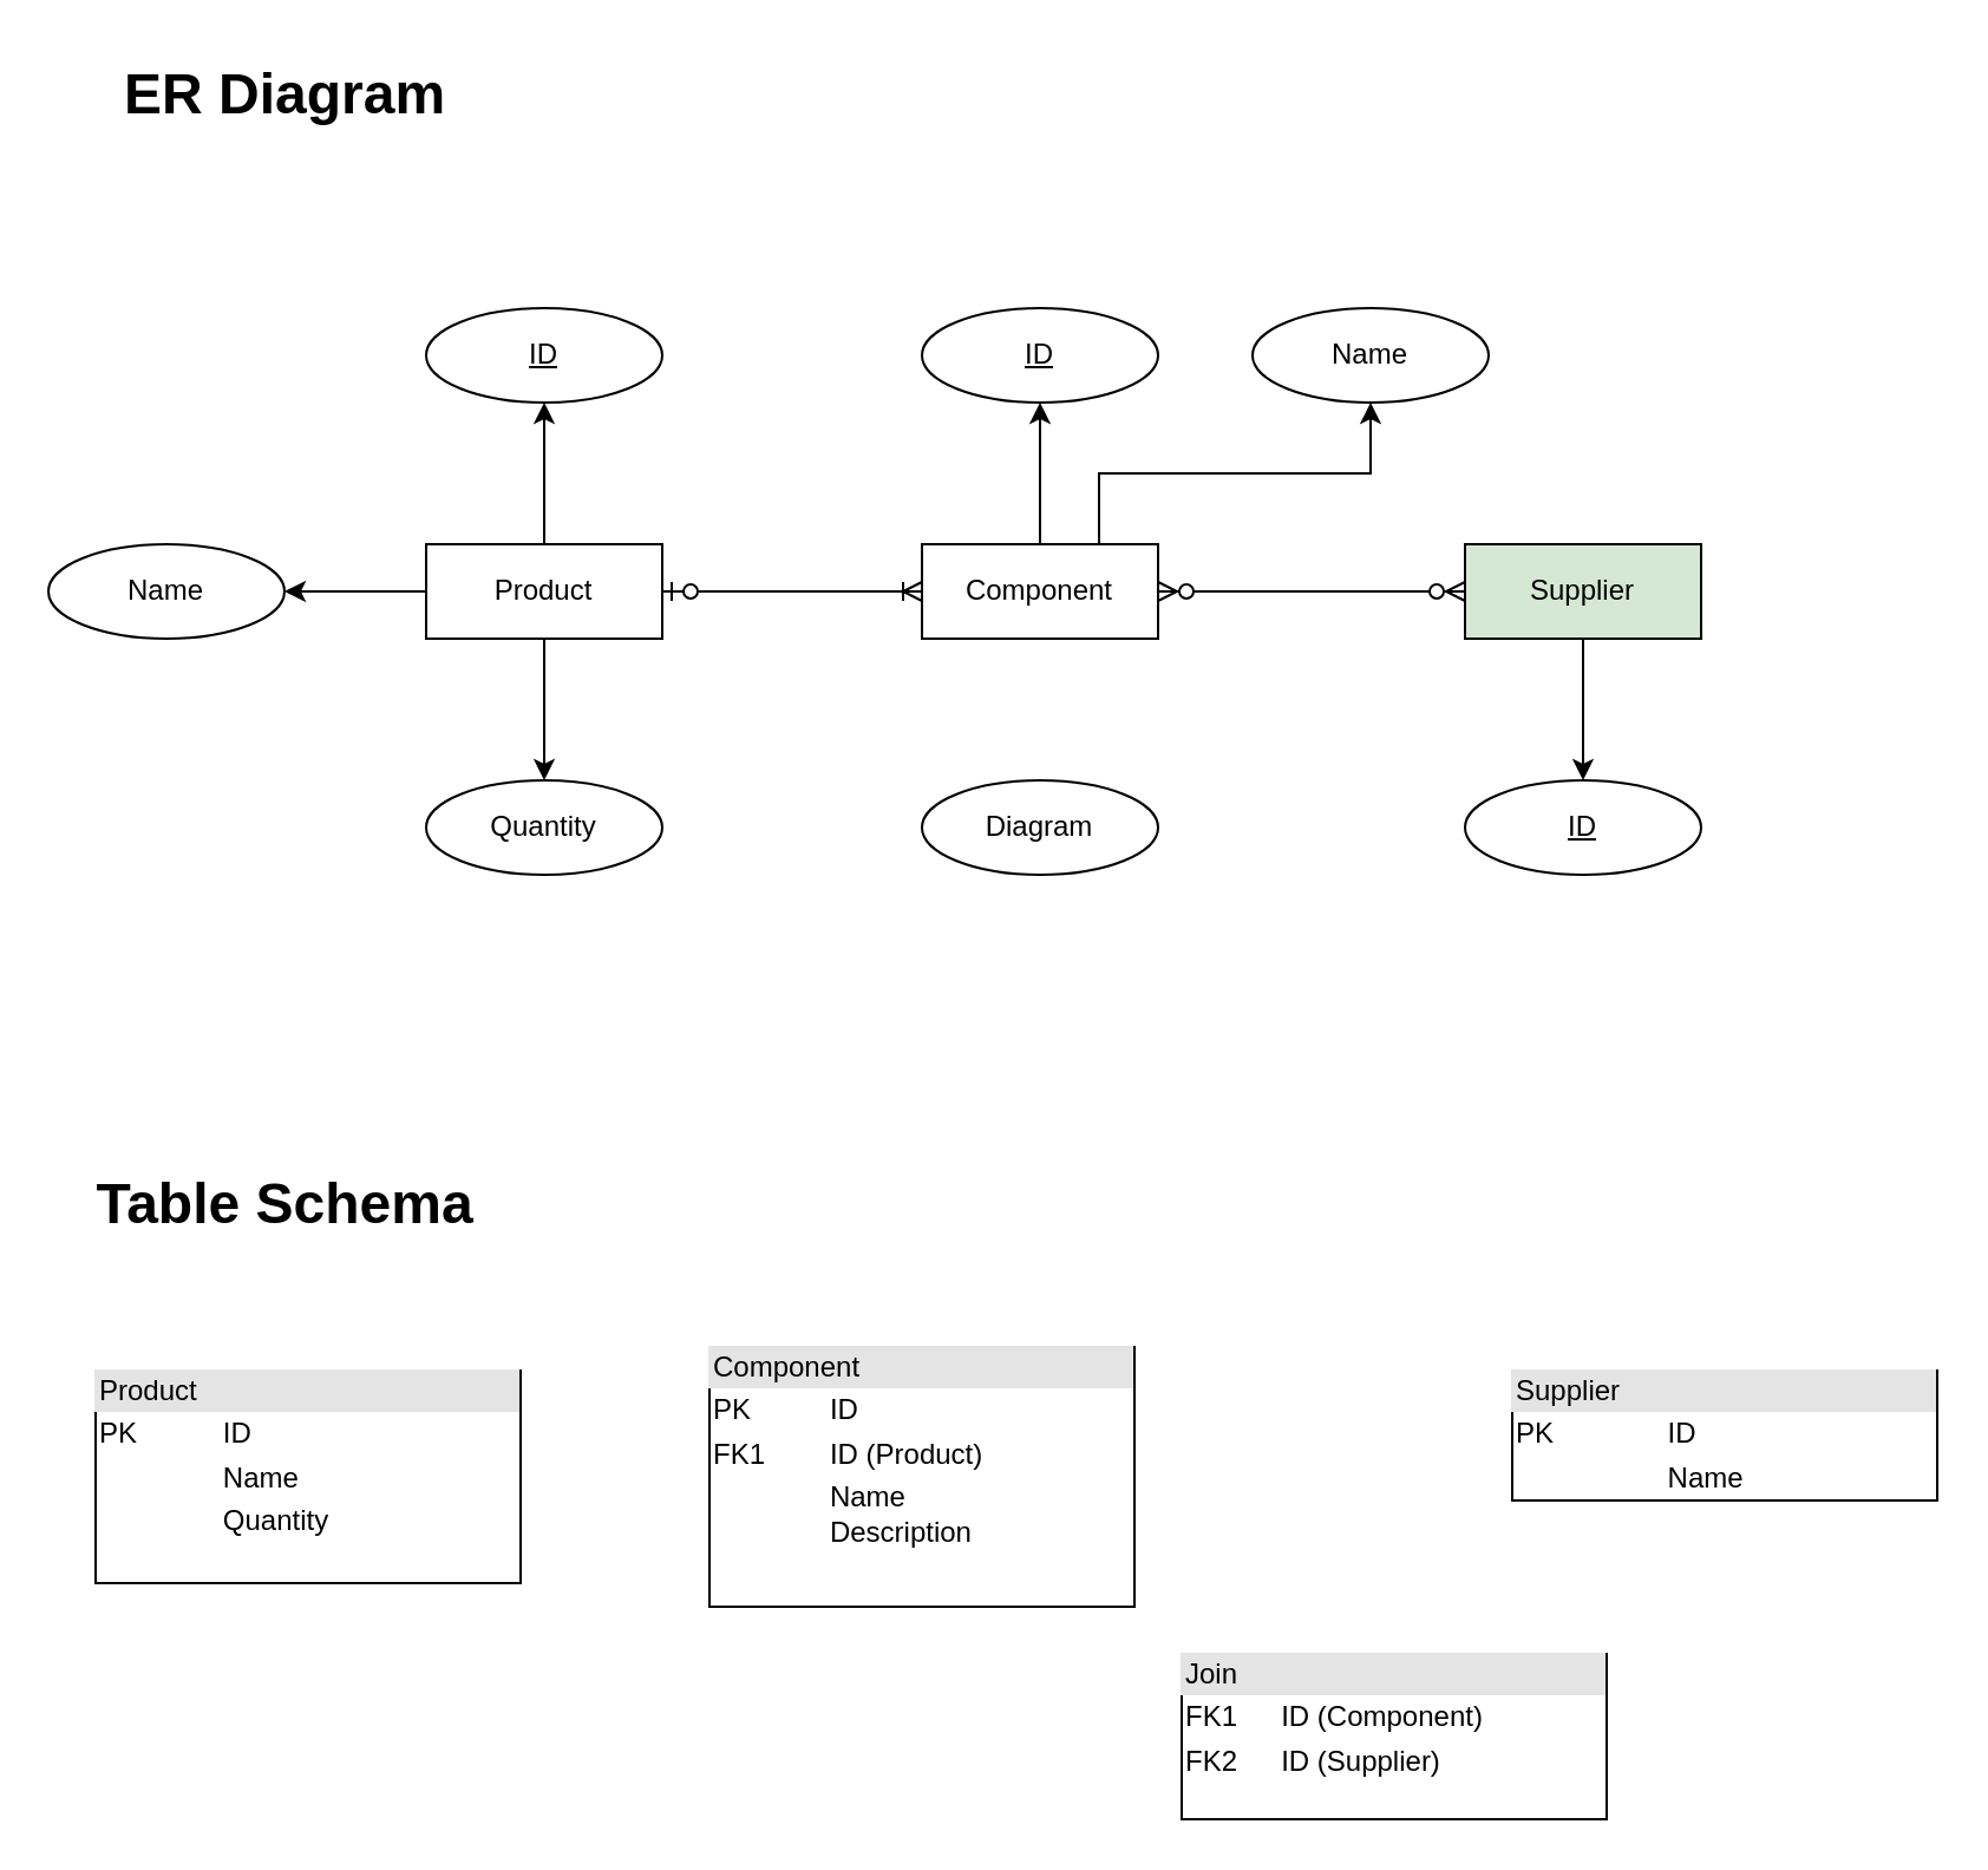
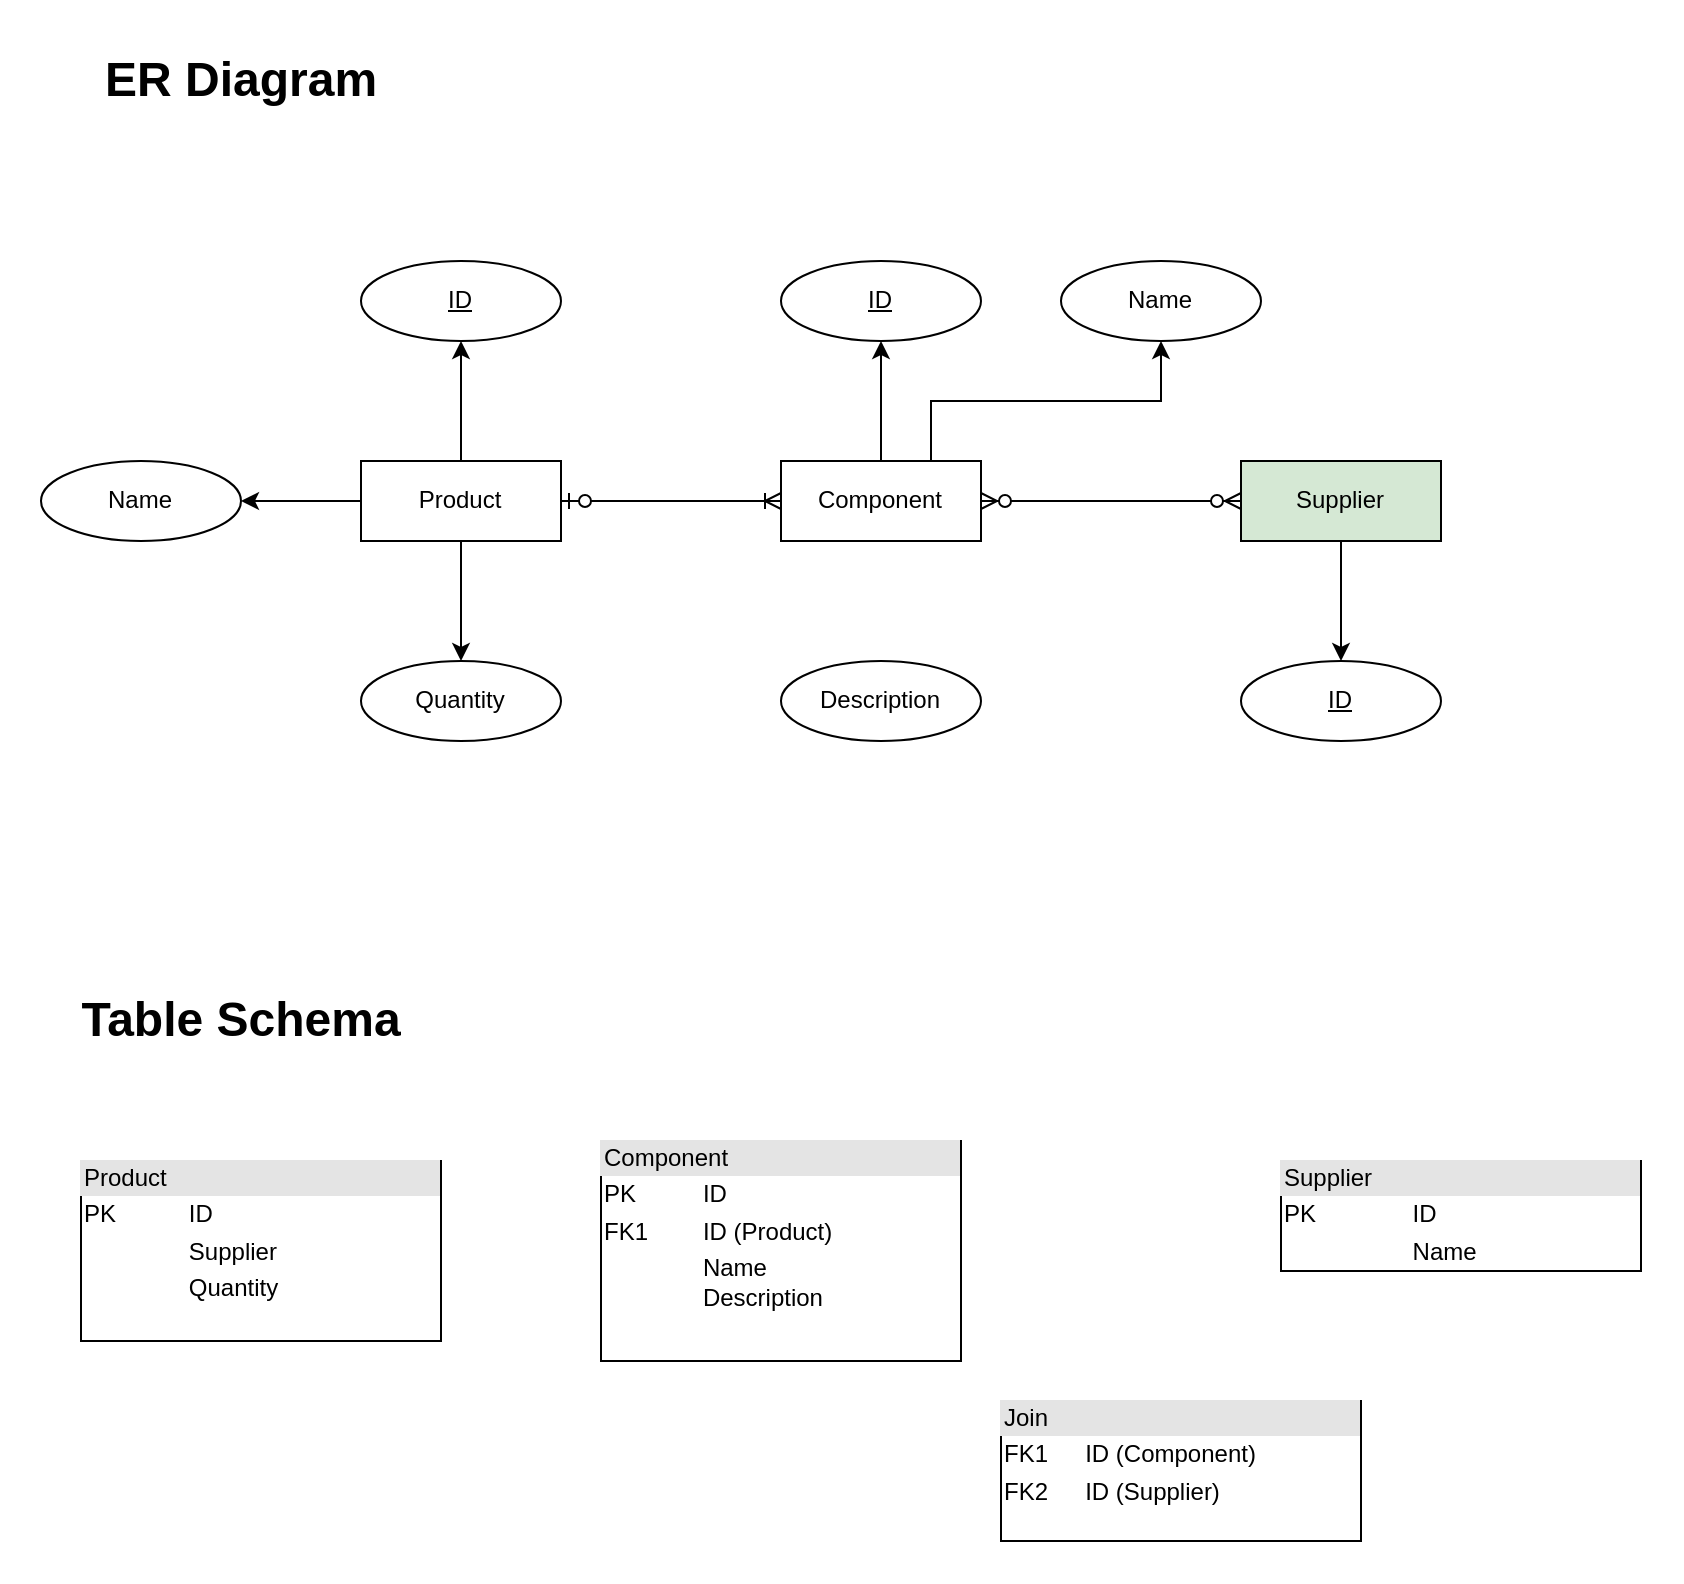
- <mxCell id="14" value="Diagram" style="ellipse;whiteSpace=wrap;html=1;align=center;" parent="1" vertex="1"><mxGeometry x="390" y="330" width="100" height="40" as="geometry" /></mxCell>
+ <mxCell id="14" value="Description" style="ellipse;whiteSpace=wrap;html=1;align=center;" parent="1" vertex="1"><mxGeometry x="390" y="330" width="100" height="40" as="geometry" /></mxCell>
- <mxCell id="20" value="&lt;div data-darkreader-inline-bgcolor=&quot;&quot; data-darkreader-inline-bgimage=&quot;&quot; style=&quot;box-sizing: border-box; width: 100%; background: rgb(228, 228, 228); padding: 2px; --darkreader-inline-bgimage: initial; --darkreader-inline-bgcolor: #272b2c;&quot;&gt;Product&lt;/div&gt;&lt;table style=&quot;width:100%;font-size:1em;&quot; cellpadding=&quot;2&quot; cellspacing=&quot;0&quot;&gt;&lt;tbody&gt;&lt;tr&gt;&lt;td&gt;PK&lt;/td&gt;&lt;td&gt;ID&lt;/td&gt;&lt;/tr&gt;&lt;tr&gt;&lt;td&gt;&lt;br&gt;&lt;/td&gt;&lt;td&gt;Name&lt;/td&gt;&lt;/tr&gt;&lt;tr&gt;&lt;td&gt;&lt;/td&gt;&lt;td&gt;Quantity&lt;/td&gt;&lt;/tr&gt;&lt;/tbody&gt;&lt;/table&gt;" style="verticalAlign=top;align=left;overflow=fill;html=1;whiteSpace=wrap;" parent="1" vertex="1"><mxGeometry x="40" y="580" width="180" height="90" as="geometry" /></mxCell>
+ <mxCell id="20" value="&lt;div data-darkreader-inline-bgcolor=&quot;&quot; data-darkreader-inline-bgimage=&quot;&quot; style=&quot;box-sizing: border-box; width: 100%; background: rgb(228, 228, 228); padding: 2px; --darkreader-inline-bgimage: initial; --darkreader-inline-bgcolor: #272b2c;&quot;&gt;Product&lt;/div&gt;&lt;table style=&quot;width:100%;font-size:1em;&quot; cellpadding=&quot;2&quot; cellspacing=&quot;0&quot;&gt;&lt;tbody&gt;&lt;tr&gt;&lt;td&gt;PK&lt;/td&gt;&lt;td&gt;ID&lt;/td&gt;&lt;/tr&gt;&lt;tr&gt;&lt;td&gt;&lt;br&gt;&lt;/td&gt;&lt;td&gt;Supplier&lt;/td&gt;&lt;/tr&gt;&lt;tr&gt;&lt;td&gt;&lt;/td&gt;&lt;td&gt;Quantity&lt;/td&gt;&lt;/tr&gt;&lt;/tbody&gt;&lt;/table&gt;" style="verticalAlign=top;align=left;overflow=fill;html=1;whiteSpace=wrap;" parent="1" vertex="1"><mxGeometry x="40" y="580" width="180" height="90" as="geometry" /></mxCell>
